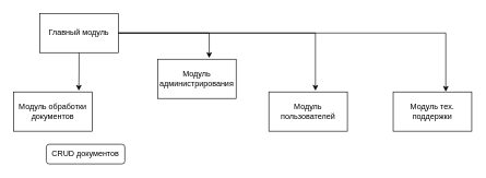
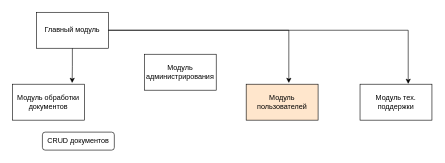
- <mxCell id="9" style="edgeStyle=orthogonalEdgeStyle;rounded=0;orthogonalLoop=1;jettySize=auto;html=1;entryX=0.657;entryY=-0.033;entryDx=0;entryDy=0;entryPerimeter=0;" edge="1" parent="1" source="2" target="4"><mxGeometry relative="1" as="geometry" /></mxCell>
- <mxCell id="5" value="Модуль пользователей" style="rounded=0;whiteSpace=wrap;html=1;" vertex="1" parent="1"><mxGeometry x="410" y="140" width="120" height="60" as="geometry" /></mxCell>
+ <mxCell id="5" value="Модуль пользователей" style="rounded=0;whiteSpace=wrap;html=1;fillColor=#ffe6cc;" vertex="1" parent="1"><mxGeometry x="410" y="140" width="120" height="60" as="geometry" /></mxCell>
